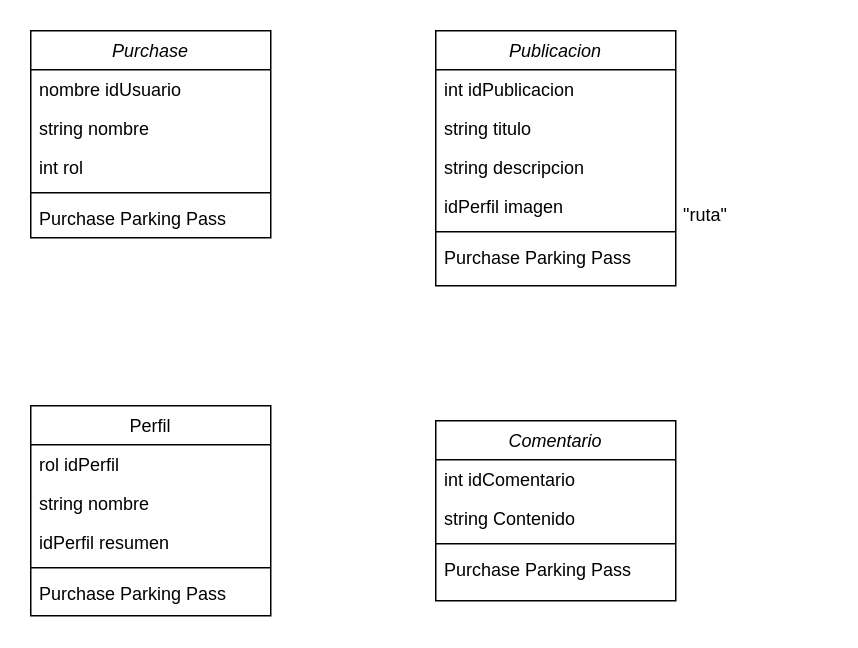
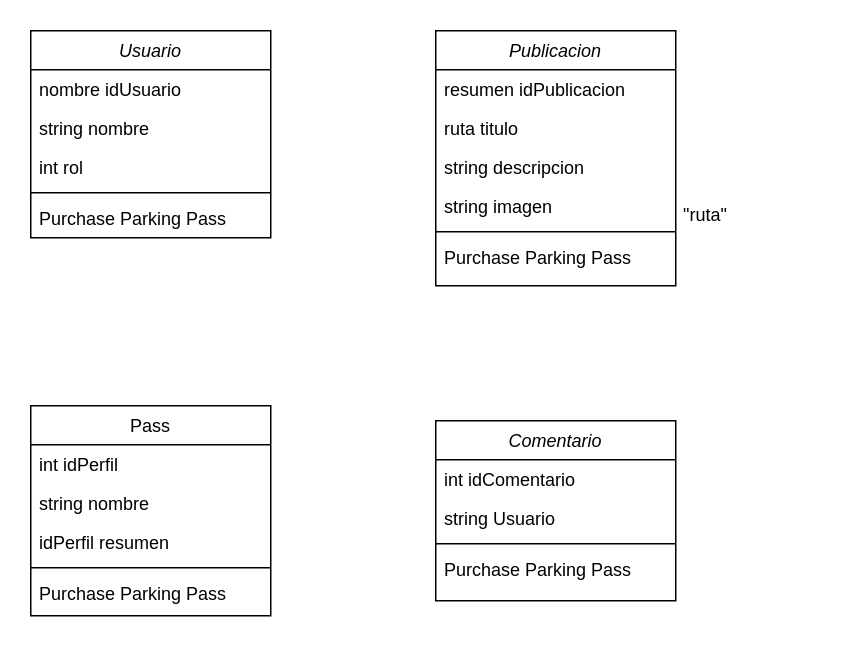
- <mxCell id="2" value="Purchase" style="swimlane;fontStyle=2;align=center;verticalAlign=top;childLayout=stackLayout;horizontal=1;startSize=26;horizontalStack=0;resizeParent=1;resizeLast=0;collapsible=1;marginBottom=0;rounded=0;shadow=0;strokeWidth=1;" parent="1" vertex="1"><mxGeometry x="20" y="20" width="160" height="138" as="geometry"><mxRectangle x="230" y="140" width="160" height="26" as="alternateBounds" /></mxGeometry></mxCell>
+ <mxCell id="2" value="Usuario" style="swimlane;fontStyle=2;align=center;verticalAlign=top;childLayout=stackLayout;horizontal=1;startSize=26;horizontalStack=0;resizeParent=1;resizeLast=0;collapsible=1;marginBottom=0;rounded=0;shadow=0;strokeWidth=1;" parent="1" vertex="1"><mxGeometry x="20" y="20" width="160" height="138" as="geometry"><mxRectangle x="230" y="140" width="160" height="26" as="alternateBounds" /></mxGeometry></mxCell>
- <mxCell id="15" value="int idPublicacion" style="text;align=left;verticalAlign=top;spacingLeft=4;spacingRight=4;overflow=hidden;rotatable=0;points=[[0,0.5],[1,0.5]];portConstraint=eastwest;" vertex="1" parent="14"><mxGeometry y="26" width="160" height="26" as="geometry" /></mxCell>
+ <mxCell id="15" value="resumen idPublicacion" style="text;align=left;verticalAlign=top;spacingLeft=4;spacingRight=4;overflow=hidden;rotatable=0;points=[[0,0.5],[1,0.5]];portConstraint=eastwest;" vertex="1" parent="14"><mxGeometry y="26" width="160" height="26" as="geometry" /></mxCell>
- <mxCell id="16" value="string titulo" style="text;align=left;verticalAlign=top;spacingLeft=4;spacingRight=4;overflow=hidden;rotatable=0;points=[[0,0.5],[1,0.5]];portConstraint=eastwest;rounded=0;shadow=0;html=0;" vertex="1" parent="14"><mxGeometry y="52" width="160" height="26" as="geometry" /></mxCell>
+ <mxCell id="16" value="ruta titulo" style="text;align=left;verticalAlign=top;spacingLeft=4;spacingRight=4;overflow=hidden;rotatable=0;points=[[0,0.5],[1,0.5]];portConstraint=eastwest;rounded=0;shadow=0;html=0;" vertex="1" parent="14"><mxGeometry y="52" width="160" height="26" as="geometry" /></mxCell>
- <mxCell id="18" value="idPerfil imagen" style="text;align=left;verticalAlign=top;spacingLeft=4;spacingRight=4;overflow=hidden;rotatable=0;points=[[0,0.5],[1,0.5]];portConstraint=eastwest;rounded=0;shadow=0;html=0;" vertex="1" parent="14"><mxGeometry y="104" width="160" height="26" as="geometry" /></mxCell>
+ <mxCell id="18" value="string imagen" style="text;align=left;verticalAlign=top;spacingLeft=4;spacingRight=4;overflow=hidden;rotatable=0;points=[[0,0.5],[1,0.5]];portConstraint=eastwest;rounded=0;shadow=0;html=0;" vertex="1" parent="14"><mxGeometry y="104" width="160" height="26" as="geometry" /></mxCell>
- <mxCell id="8" value="Perfil" style="swimlane;fontStyle=0;align=center;verticalAlign=top;childLayout=stackLayout;horizontal=1;startSize=26;horizontalStack=0;resizeParent=1;resizeLast=0;collapsible=1;marginBottom=0;rounded=0;shadow=0;strokeWidth=1;" vertex="1" parent="1"><mxGeometry x="20" y="270" width="160" height="140" as="geometry"><mxRectangle x="130" y="380" width="160" height="26" as="alternateBounds" /></mxGeometry></mxCell>
+ <mxCell id="8" value="Pass" style="swimlane;fontStyle=0;align=center;verticalAlign=top;childLayout=stackLayout;horizontal=1;startSize=26;horizontalStack=0;resizeParent=1;resizeLast=0;collapsible=1;marginBottom=0;rounded=0;shadow=0;strokeWidth=1;" vertex="1" parent="1"><mxGeometry x="20" y="270" width="160" height="140" as="geometry"><mxRectangle x="130" y="380" width="160" height="26" as="alternateBounds" /></mxGeometry></mxCell>
- <mxCell id="9" value="rol idPerfil&#10;" style="text;align=left;verticalAlign=top;spacingLeft=4;spacingRight=4;overflow=hidden;rotatable=0;points=[[0,0.5],[1,0.5]];portConstraint=eastwest;rounded=0;shadow=0;html=0;" vertex="1" parent="8"><mxGeometry y="26" width="160" height="26" as="geometry" /></mxCell>
+ <mxCell id="9" value="int idPerfil&#10;" style="text;align=left;verticalAlign=top;spacingLeft=4;spacingRight=4;overflow=hidden;rotatable=0;points=[[0,0.5],[1,0.5]];portConstraint=eastwest;rounded=0;shadow=0;html=0;" vertex="1" parent="8"><mxGeometry y="26" width="160" height="26" as="geometry" /></mxCell>
- <mxCell id="24" value="string Contenido" style="text;align=left;verticalAlign=top;spacingLeft=4;spacingRight=4;overflow=hidden;rotatable=0;points=[[0,0.5],[1,0.5]];portConstraint=eastwest;rounded=0;shadow=0;html=0;" vertex="1" parent="22"><mxGeometry y="52" width="160" height="26" as="geometry" /></mxCell>
+ <mxCell id="24" value="string Usuario" style="text;align=left;verticalAlign=top;spacingLeft=4;spacingRight=4;overflow=hidden;rotatable=0;points=[[0,0.5],[1,0.5]];portConstraint=eastwest;rounded=0;shadow=0;html=0;" vertex="1" parent="22"><mxGeometry y="52" width="160" height="26" as="geometry" /></mxCell>
